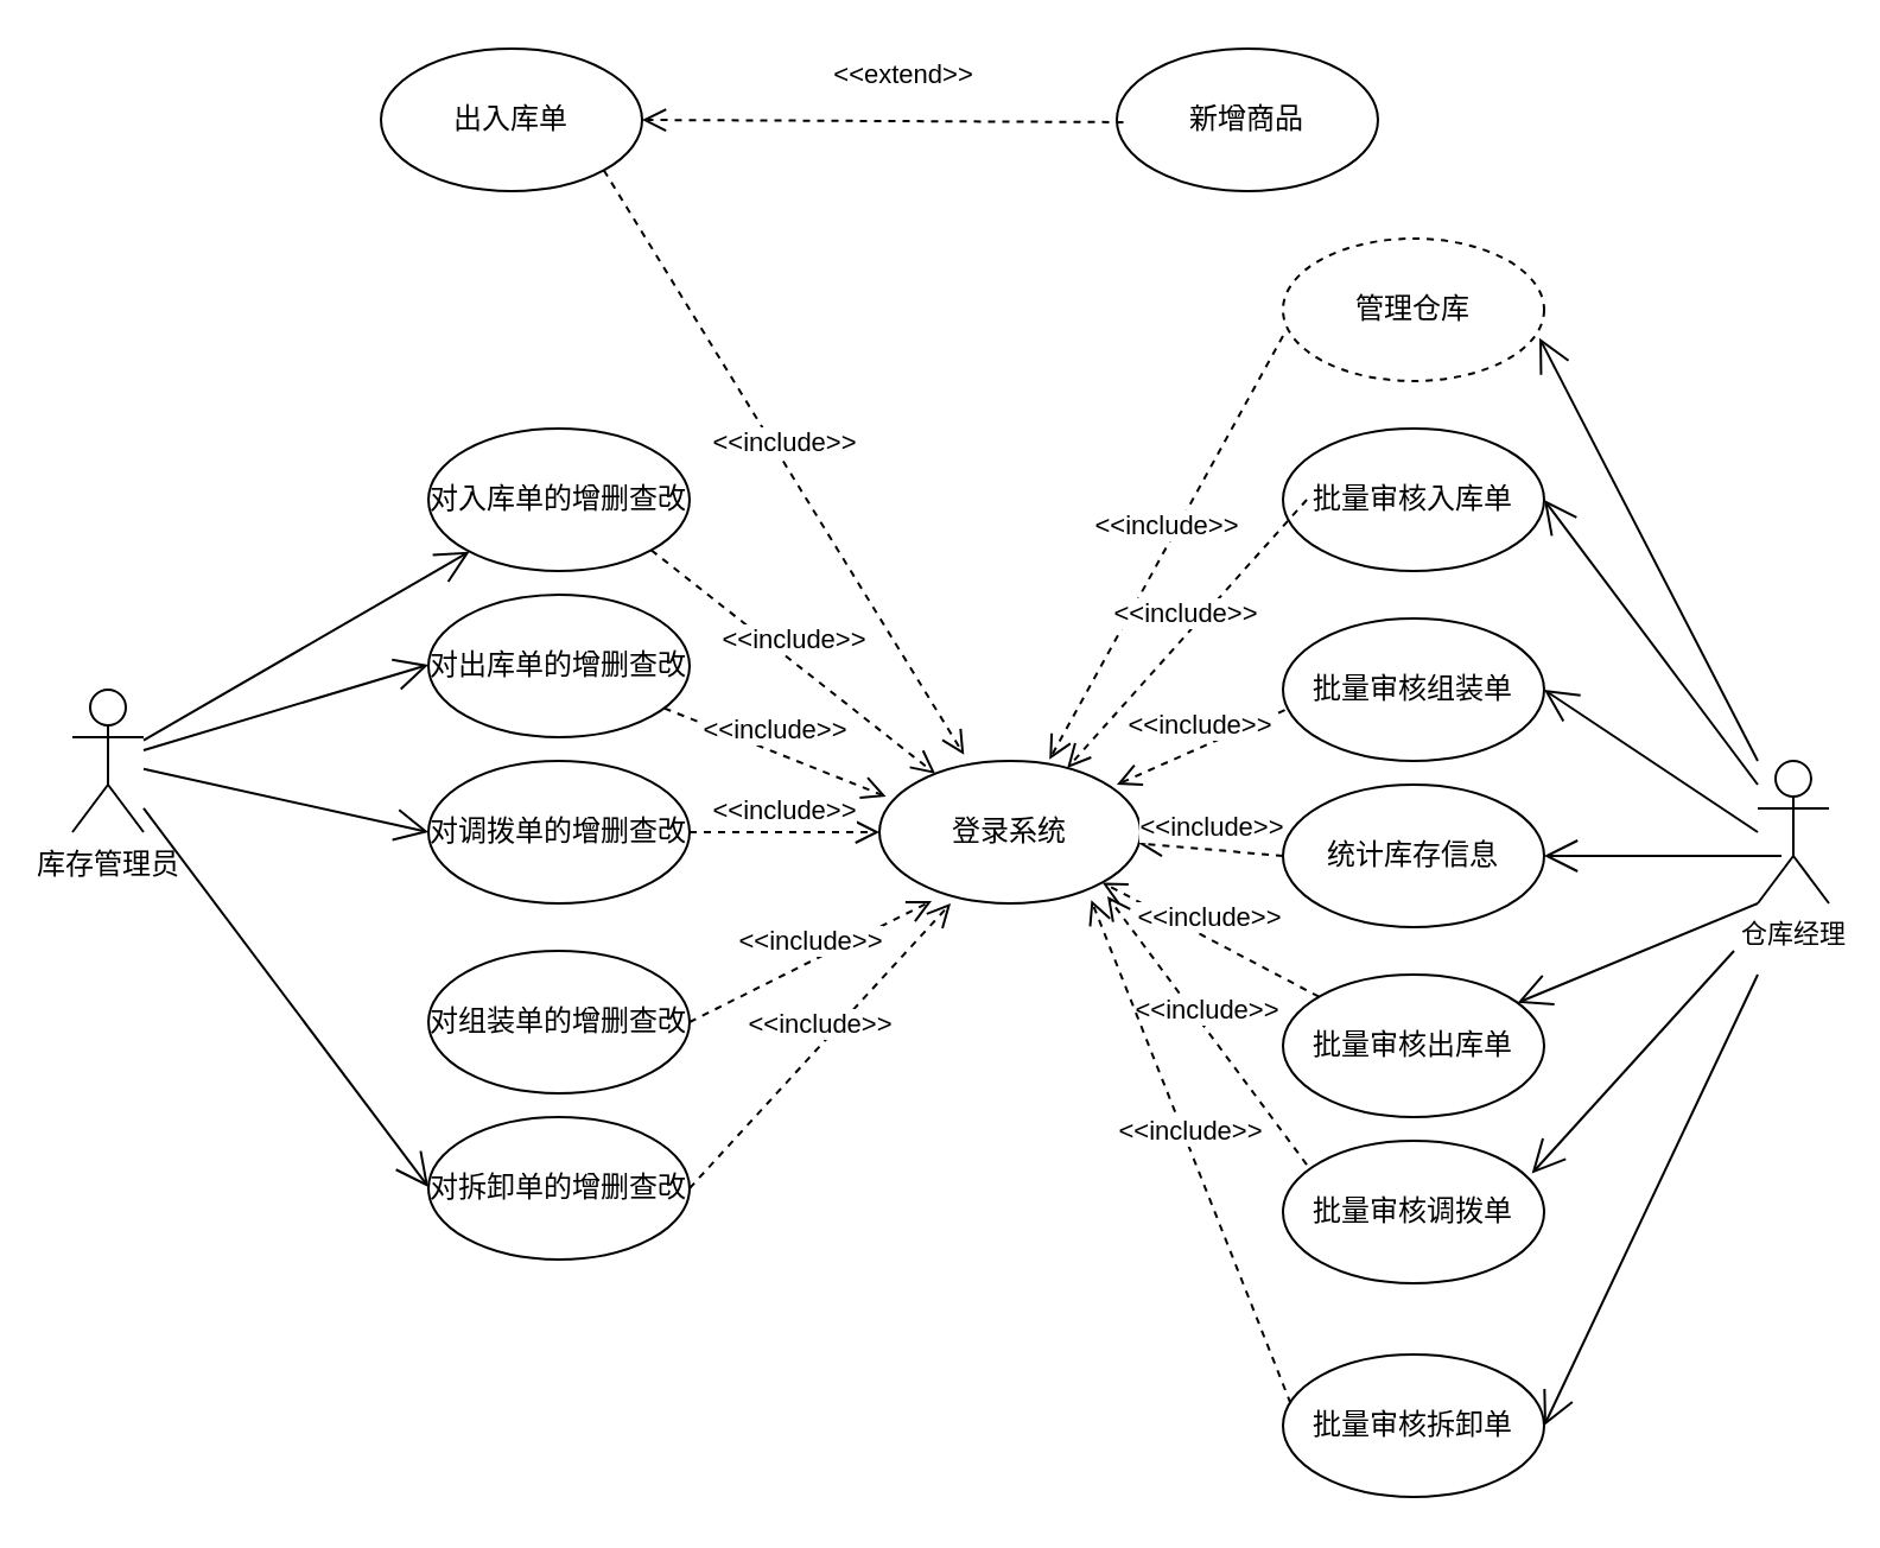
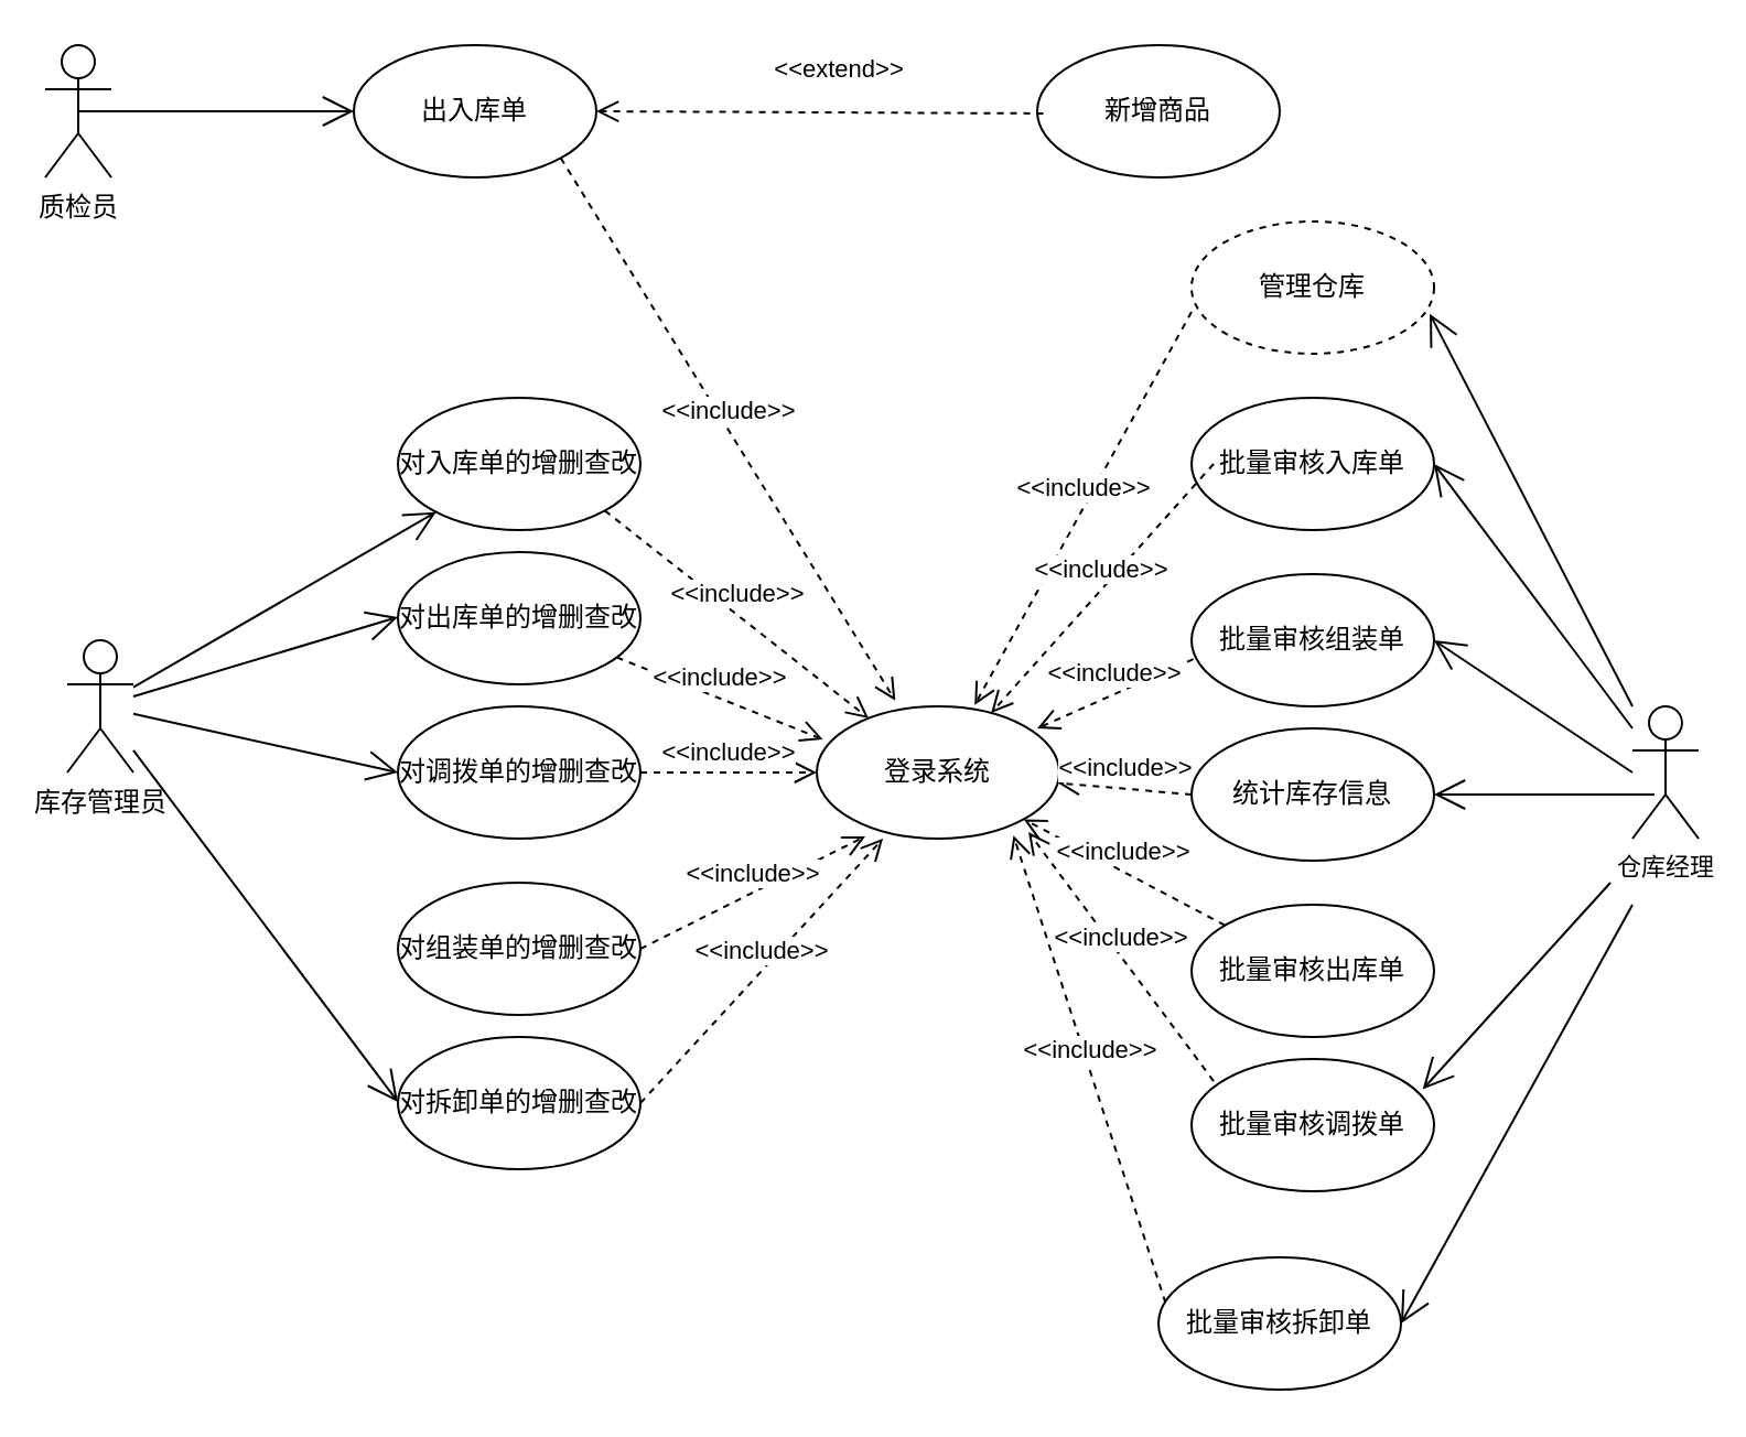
+ <mxCell id="2" value="质检员" style="shape=umlActor;verticalLabelPosition=bottom;verticalAlign=top;html=1;outlineConnect=0;" vertex="1" parent="1"><mxGeometry x="20" y="20" width="30" height="60" as="geometry" /></mxCell>
+ <mxCell id="5" value="" style="endArrow=open;endFill=1;endSize=12;html=1;rounded=0;exitX=0.5;exitY=0.5;exitDx=0;exitDy=0;exitPerimeter=0;" edge="1" parent="1" source="2" target="3"><mxGeometry width="160" relative="1" as="geometry"><mxPoint x="210" y="240" as="sourcePoint" /><mxPoint x="370" y="240" as="targetPoint" /></mxGeometry></mxCell>
- <mxCell id="43" value="" style="endArrow=open;endFill=1;endSize=12;html=1;rounded=0;exitX=0;exitY=1;exitDx=0;exitDy=0;exitPerimeter=0;" edge="1" parent="1" source="38" target="27"><mxGeometry width="160" relative="1" as="geometry"><mxPoint x="795" y="390" as="sourcePoint" /><mxPoint x="688" y="182" as="targetPoint" /></mxGeometry></mxCell>
- <mxCell id="29" value="批量审核拆卸单" style="ellipse;whiteSpace=wrap;html=1;" vertex="1" parent="1"><mxGeometry x="540" y="570" width="110" height="60" as="geometry" /></mxCell>
+ <mxCell id="29" value="批量审核拆卸单" style="ellipse;whiteSpace=wrap;html=1;" vertex="1" parent="1"><mxGeometry x="525" y="570" width="110" height="60" as="geometry" /></mxCell>
